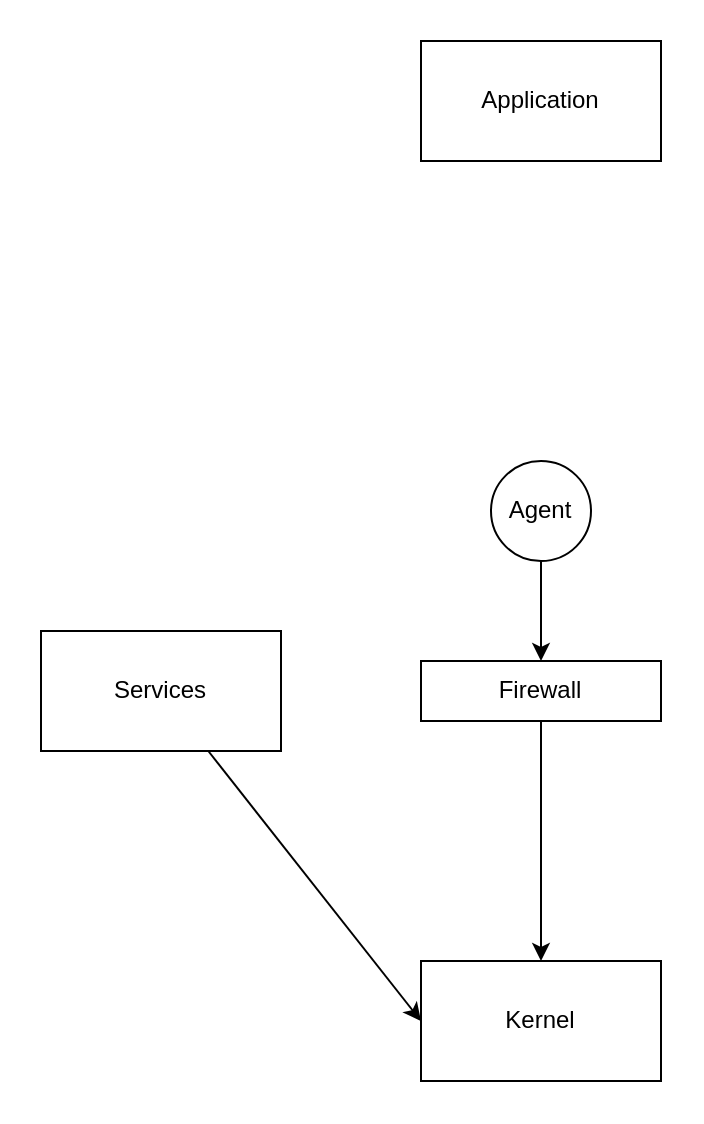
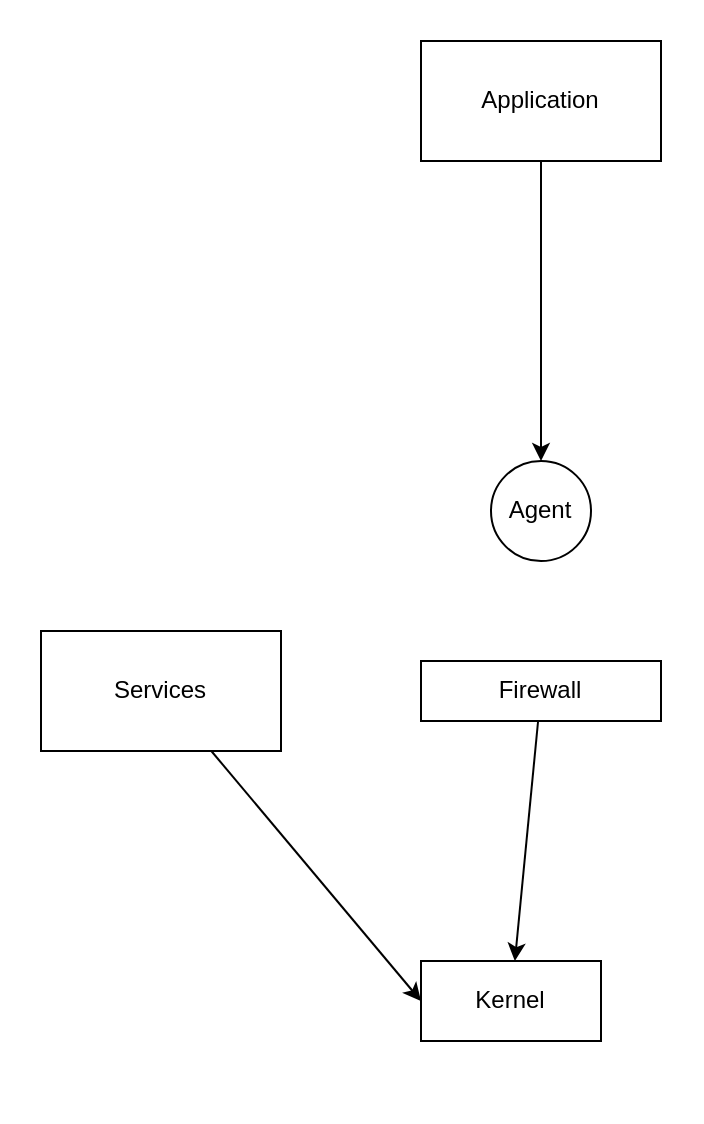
+ <mxCell id="2" value="" style="edgeStyle=none;html=1;" edge="1" parent="1" source="3" target="6"><mxGeometry relative="1" as="geometry" /></mxCell>
- <mxCell id="5" value="" style="edgeStyle=none;html=1;" edge="1" parent="1" source="6" target="8"><mxGeometry relative="1" as="geometry" /></mxCell>
- <mxCell id="4" value="Kernel" style="rounded=0;whiteSpace=wrap;html=1;" vertex="1" parent="1"><mxGeometry x="210" y="480" width="120" height="60" as="geometry" /></mxCell>
+ <mxCell id="4" value="Kernel" style="rounded=0;whiteSpace=wrap;html=1;" vertex="1" parent="1"><mxGeometry x="210" y="480" width="90" height="40" as="geometry" /></mxCell>
